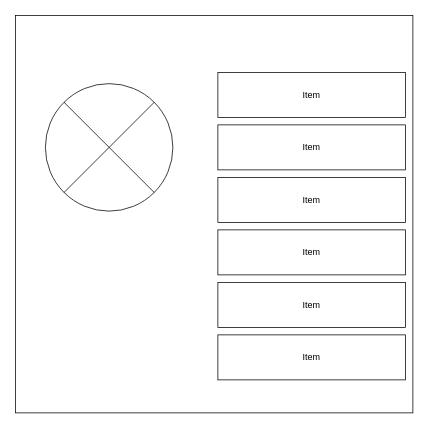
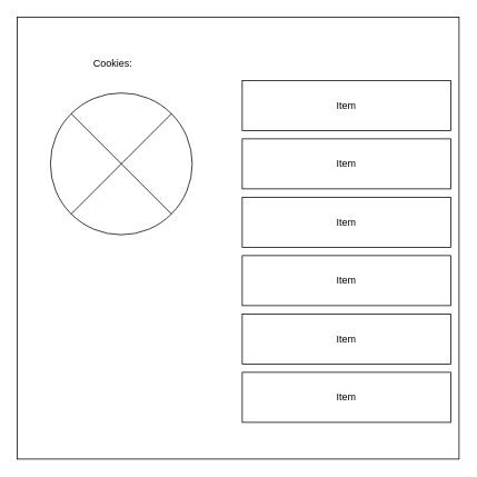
+ <mxCell id="10" value="Cookies:" style="text;html=1;align=center;verticalAlign=middle;whiteSpace=wrap;rounded=0;" vertex="1" parent="1"><mxGeometry x="90" y="46" width="90" height="60" as="geometry" /></mxCell>
